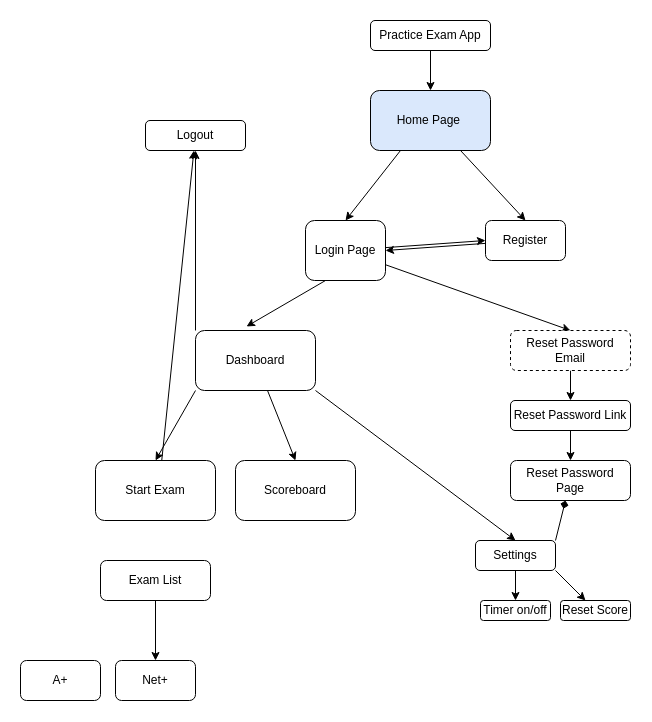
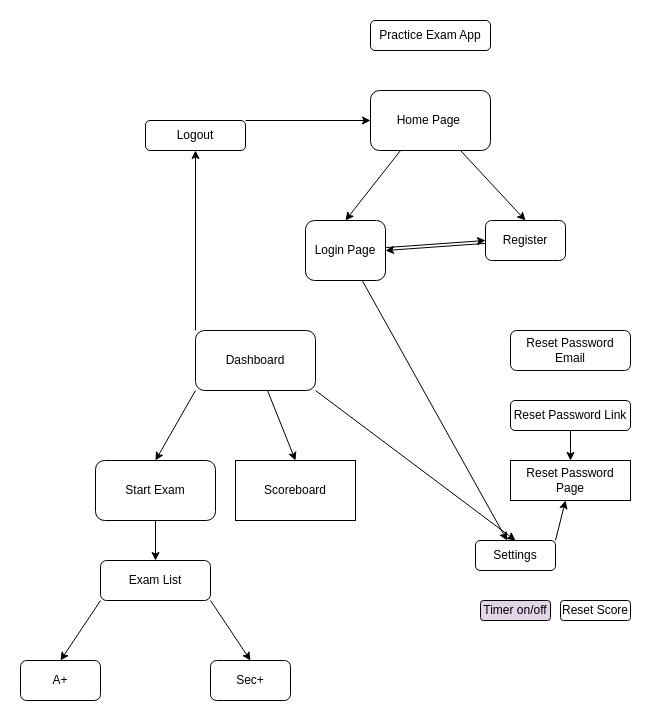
- <mxCell id="2" style="edgeStyle=none;html=1;exitX=0.5;exitY=1;exitDx=0;exitDy=0;entryX=0.5;entryY=0;entryDx=0;entryDy=0;" edge="1" parent="1" source="3" target="6"><mxGeometry relative="1" as="geometry" /></mxCell>
+ <mxCell id="20" style="edgeStyle=none;html=1;exitX=1;exitY=0;exitDx=0;exitDy=0;entryX=0;entryY=0.5;entryDx=0;entryDy=0;" edge="1" parent="1" source="21" target="6"><mxGeometry relative="1" as="geometry" /></mxCell>
- <mxCell id="6" value="Home Page&amp;nbsp;" style="rounded=1;whiteSpace=wrap;html=1;fillColor=#dae8fc;" vertex="1" parent="1"><mxGeometry x="370" y="90" width="120" height="60" as="geometry" /></mxCell>
+ <mxCell id="6" value="Home Page&amp;nbsp;" style="rounded=1;whiteSpace=wrap;html=1;" vertex="1" parent="1"><mxGeometry x="370" y="90" width="120" height="60" as="geometry" /></mxCell>
- <mxCell id="8" style="edgeStyle=none;html=1;entryX=0.5;entryY=0;entryDx=0;entryDy=0;" edge="1" parent="1" source="9" target="19"><mxGeometry relative="1" as="geometry" /></mxCell>
+ <mxCell id="8" style="edgeStyle=none;html=1;" edge="1" parent="1" source="9" target="27"><mxGeometry relative="1" as="geometry" /></mxCell>
- <mxCell id="22" style="edgeStyle=none;html=1;exitX=0.5;exitY=1;exitDx=0;exitDy=0;" edge="1" parent="1" source="23" target="21"><mxGeometry relative="1" as="geometry" /></mxCell>
+ <mxCell id="22" style="edgeStyle=none;html=1;exitX=0.5;exitY=1;exitDx=0;exitDy=0;" edge="1" parent="1" source="23" target="34"><mxGeometry relative="1" as="geometry" /></mxCell>
- <mxCell id="17" style="edgeStyle=none;html=1;exitX=0.25;exitY=1;exitDx=0;exitDy=0;entryX=0.425;entryY=-0.067;entryDx=0;entryDy=0;entryPerimeter=0;" edge="1" parent="1" source="9" target="16"><mxGeometry relative="1" as="geometry" /></mxCell>
- <mxCell id="19" value="Reset Password Email" style="rounded=1;whiteSpace=wrap;html=1;dashed=1;" vertex="1" parent="1"><mxGeometry x="510" y="330" width="120" height="40" as="geometry" /></mxCell>
+ <mxCell id="19" value="Reset Password Email" style="rounded=1;whiteSpace=wrap;html=1;" vertex="1" parent="1"><mxGeometry x="510" y="330" width="120" height="40" as="geometry" /></mxCell>
- <mxCell id="18" style="edgeStyle=none;html=1;exitX=0.5;exitY=1;exitDx=0;exitDy=0;entryX=0.5;entryY=0;entryDx=0;entryDy=0;" edge="1" parent="1" source="19" target="40"><mxGeometry relative="1" as="geometry"><mxPoint x="570" y="390" as="targetPoint" /></mxGeometry></mxCell>
- <mxCell id="29" value="Reset Password Page" style="rounded=1;whiteSpace=wrap;html=1;" vertex="1" parent="1"><mxGeometry x="510" y="460" width="120" height="40" as="geometry" /></mxCell>
+ <mxCell id="29" value="Reset Password Page" style="whiteSpace=wrap;html=1;rounded=0;" vertex="1" parent="1"><mxGeometry x="510" y="460" width="120" height="40" as="geometry" /></mxCell>
- <mxCell id="38" value="Scoreboard" style="rounded=1;whiteSpace=wrap;html=1;" vertex="1" parent="1"><mxGeometry x="235" y="460" width="120" height="60" as="geometry" /></mxCell>
+ <mxCell id="38" value="Scoreboard" style="whiteSpace=wrap;html=1;rounded=0;" vertex="1" parent="1"><mxGeometry x="235" y="460" width="120" height="60" as="geometry" /></mxCell>
- <mxCell id="25" style="edgeStyle=none;html=1;exitX=1;exitY=0;exitDx=0;exitDy=0;endArrow=diamond;" edge="1" parent="1" source="27" target="29"><mxGeometry relative="1" as="geometry"><mxPoint x="445" y="540" as="targetPoint" /></mxGeometry></mxCell>
+ <mxCell id="25" style="edgeStyle=none;html=1;exitX=1;exitY=0;exitDx=0;exitDy=0;" edge="1" parent="1" source="27" target="29"><mxGeometry relative="1" as="geometry"><mxPoint x="445" y="540" as="targetPoint" /></mxGeometry></mxCell>
- <mxCell id="24" style="edgeStyle=none;html=1;exitX=0.5;exitY=1;exitDx=0;exitDy=0;entryX=0.5;entryY=0;entryDx=0;entryDy=0;" edge="1" parent="1" source="27" target="28"><mxGeometry relative="1" as="geometry"><mxPoint x="355" y="530" as="targetPoint" /></mxGeometry></mxCell>
- <mxCell id="26" style="edgeStyle=none;html=1;exitX=1;exitY=1;exitDx=0;exitDy=0;" edge="1" parent="1" source="27" target="30"><mxGeometry relative="1" as="geometry"><mxPoint x="435" y="540" as="targetPoint" /></mxGeometry></mxCell>
- <mxCell id="28" value="Timer on/off" style="rounded=1;whiteSpace=wrap;html=1;" vertex="1" parent="1"><mxGeometry x="480" y="600" width="70" height="20" as="geometry" /></mxCell>
+ <mxCell id="28" value="Timer on/off" style="rounded=1;whiteSpace=wrap;html=1;fillColor=#e1d5e7;" vertex="1" parent="1"><mxGeometry x="480" y="600" width="70" height="20" as="geometry" /></mxCell>
+ <mxCell id="33" style="edgeStyle=none;html=1;exitX=0;exitY=1;exitDx=0;exitDy=0;entryX=0.5;entryY=0;entryDx=0;entryDy=0;" edge="1" parent="1" source="34" target="37"><mxGeometry relative="1" as="geometry" /></mxCell>
- <mxCell id="32" style="edgeStyle=none;html=1;exitX=0.5;exitY=1;exitDx=0;exitDy=0;entryX=0.5;entryY=0;entryDx=0;entryDy=0;" edge="1" parent="1" source="34" target="36"><mxGeometry relative="1" as="geometry" /></mxCell>
+ <mxCell id="31" style="edgeStyle=none;html=1;exitX=1;exitY=1;exitDx=0;exitDy=0;entryX=0.5;entryY=0;entryDx=0;entryDy=0;" edge="1" parent="1" source="34" target="35"><mxGeometry relative="1" as="geometry" /></mxCell>
- <mxCell id="36" value="Net+" style="rounded=1;whiteSpace=wrap;html=1;" vertex="1" parent="1"><mxGeometry x="115" y="660" width="80" height="40" as="geometry" /></mxCell>
+ <mxCell id="35" value="Sec+" style="rounded=1;whiteSpace=wrap;html=1;" vertex="1" parent="1"><mxGeometry x="210" y="660" width="80" height="40" as="geometry" /></mxCell>
